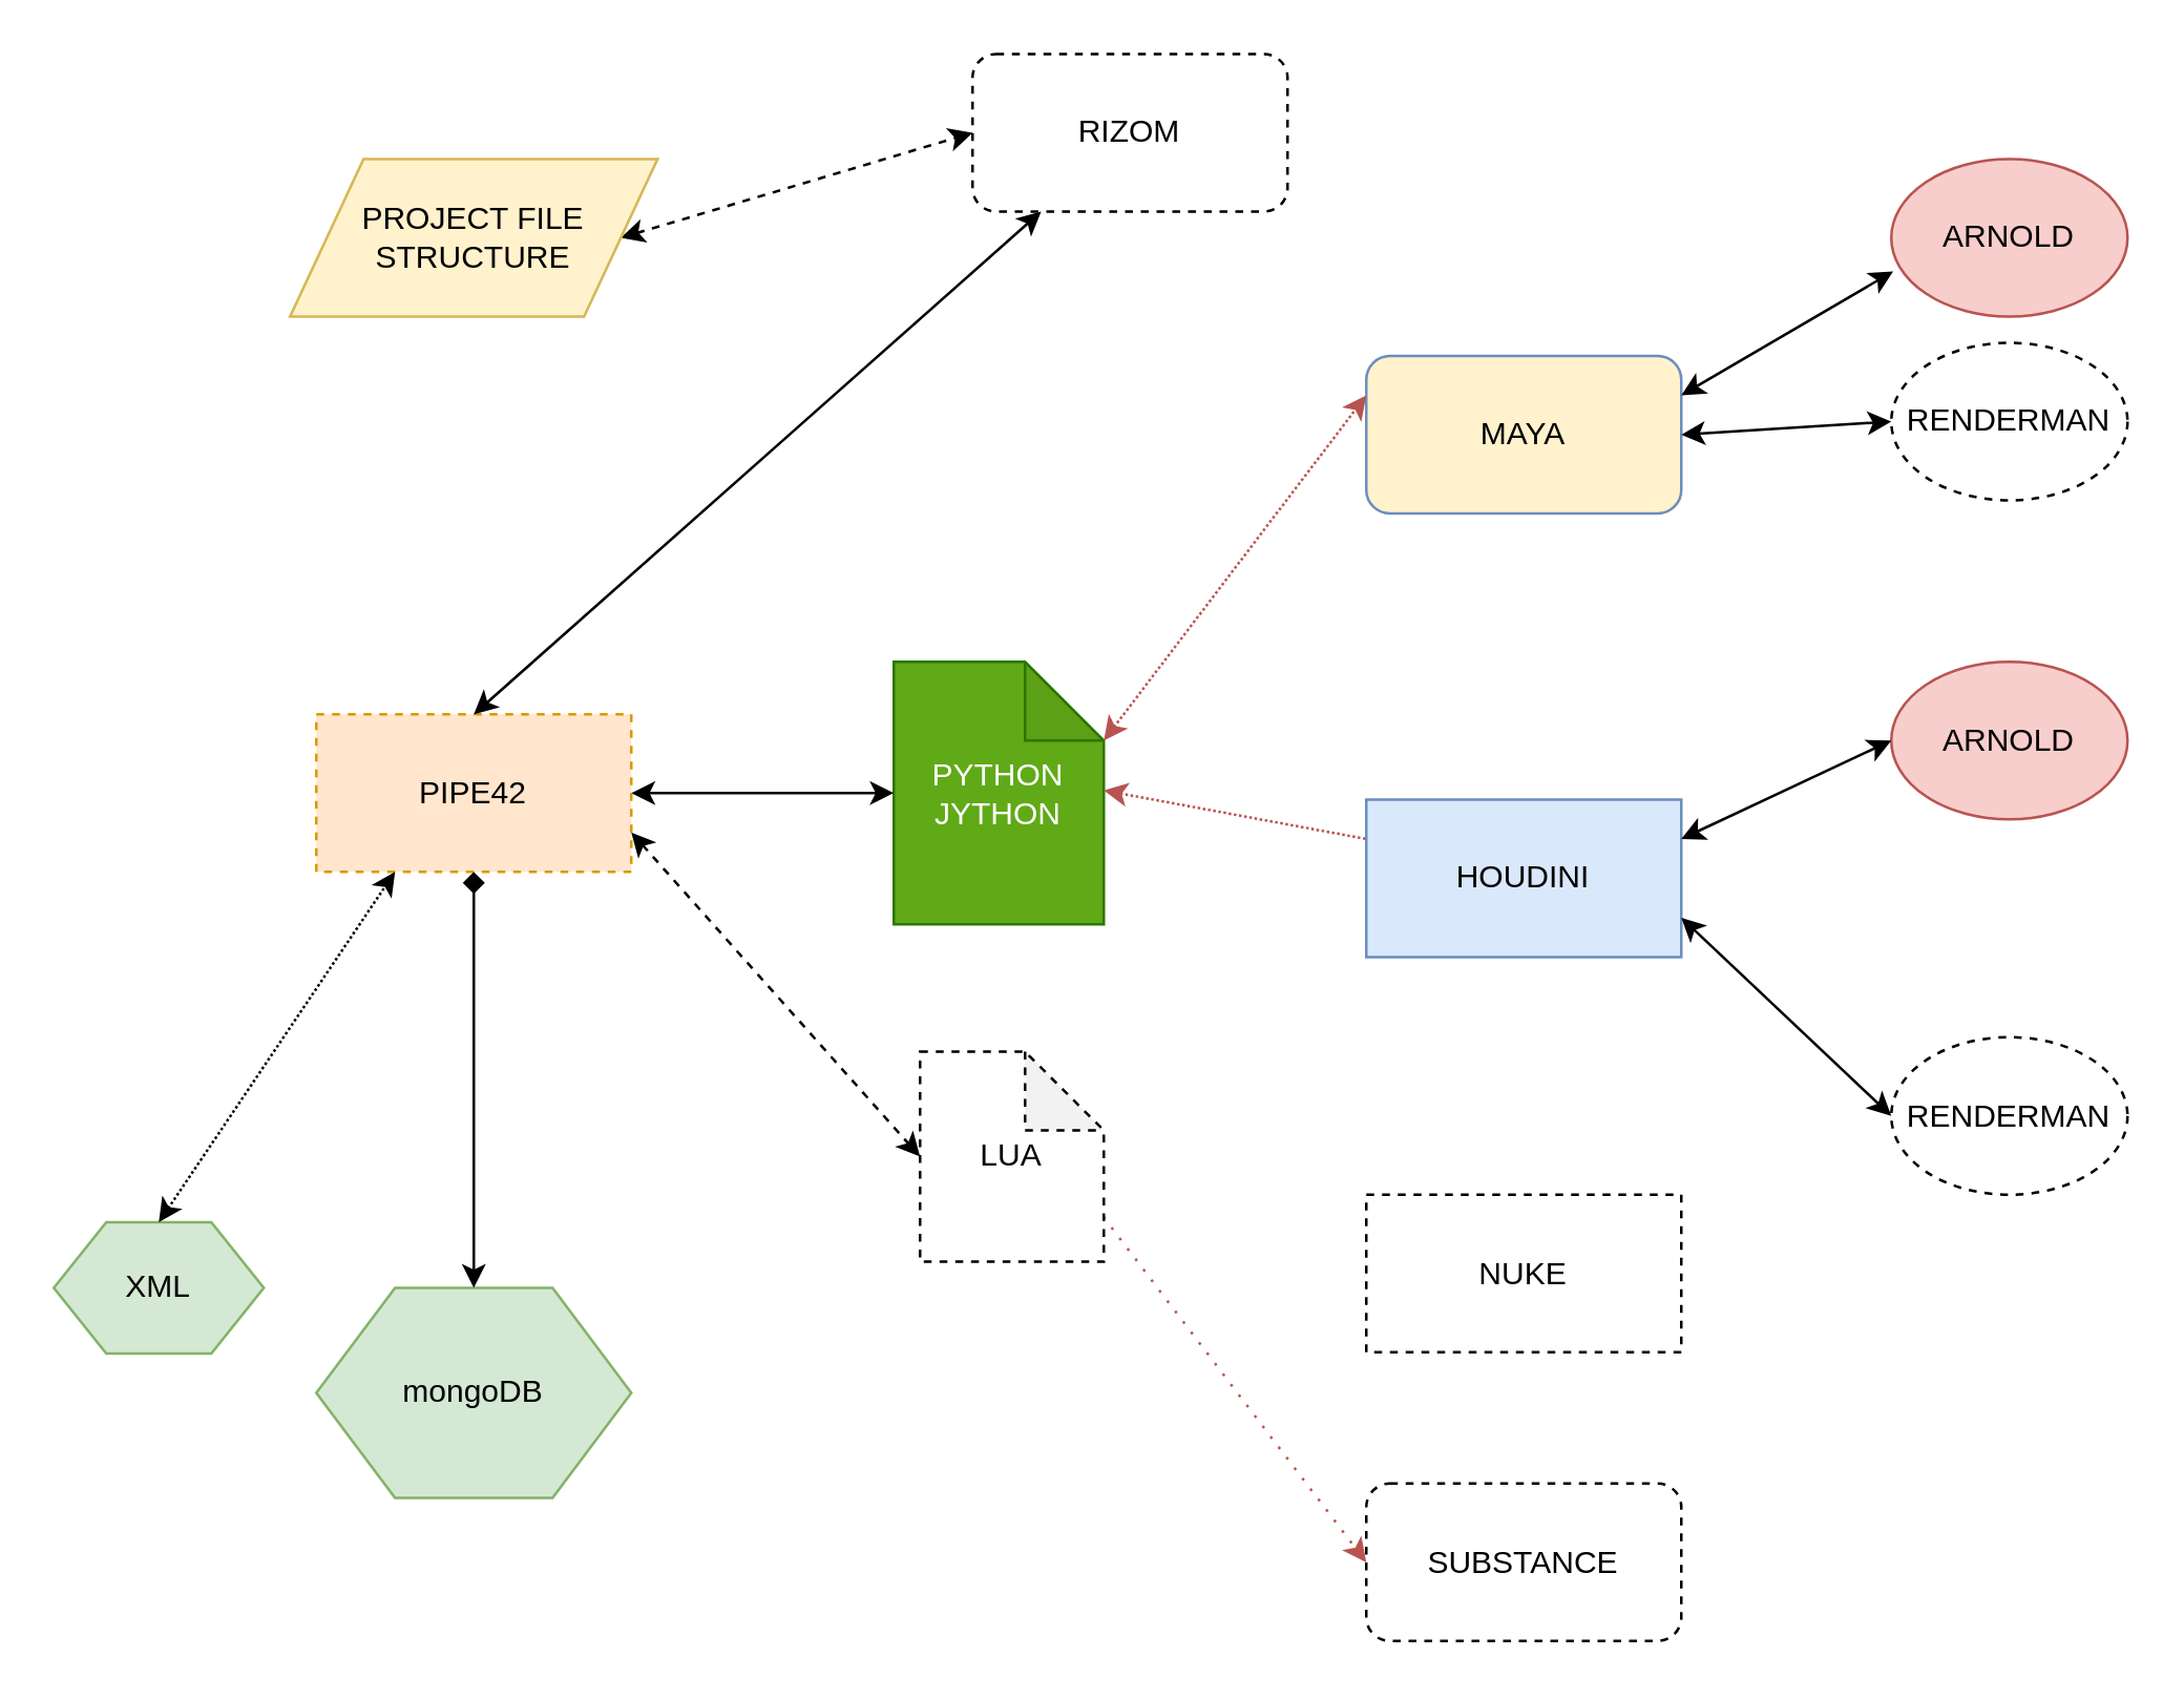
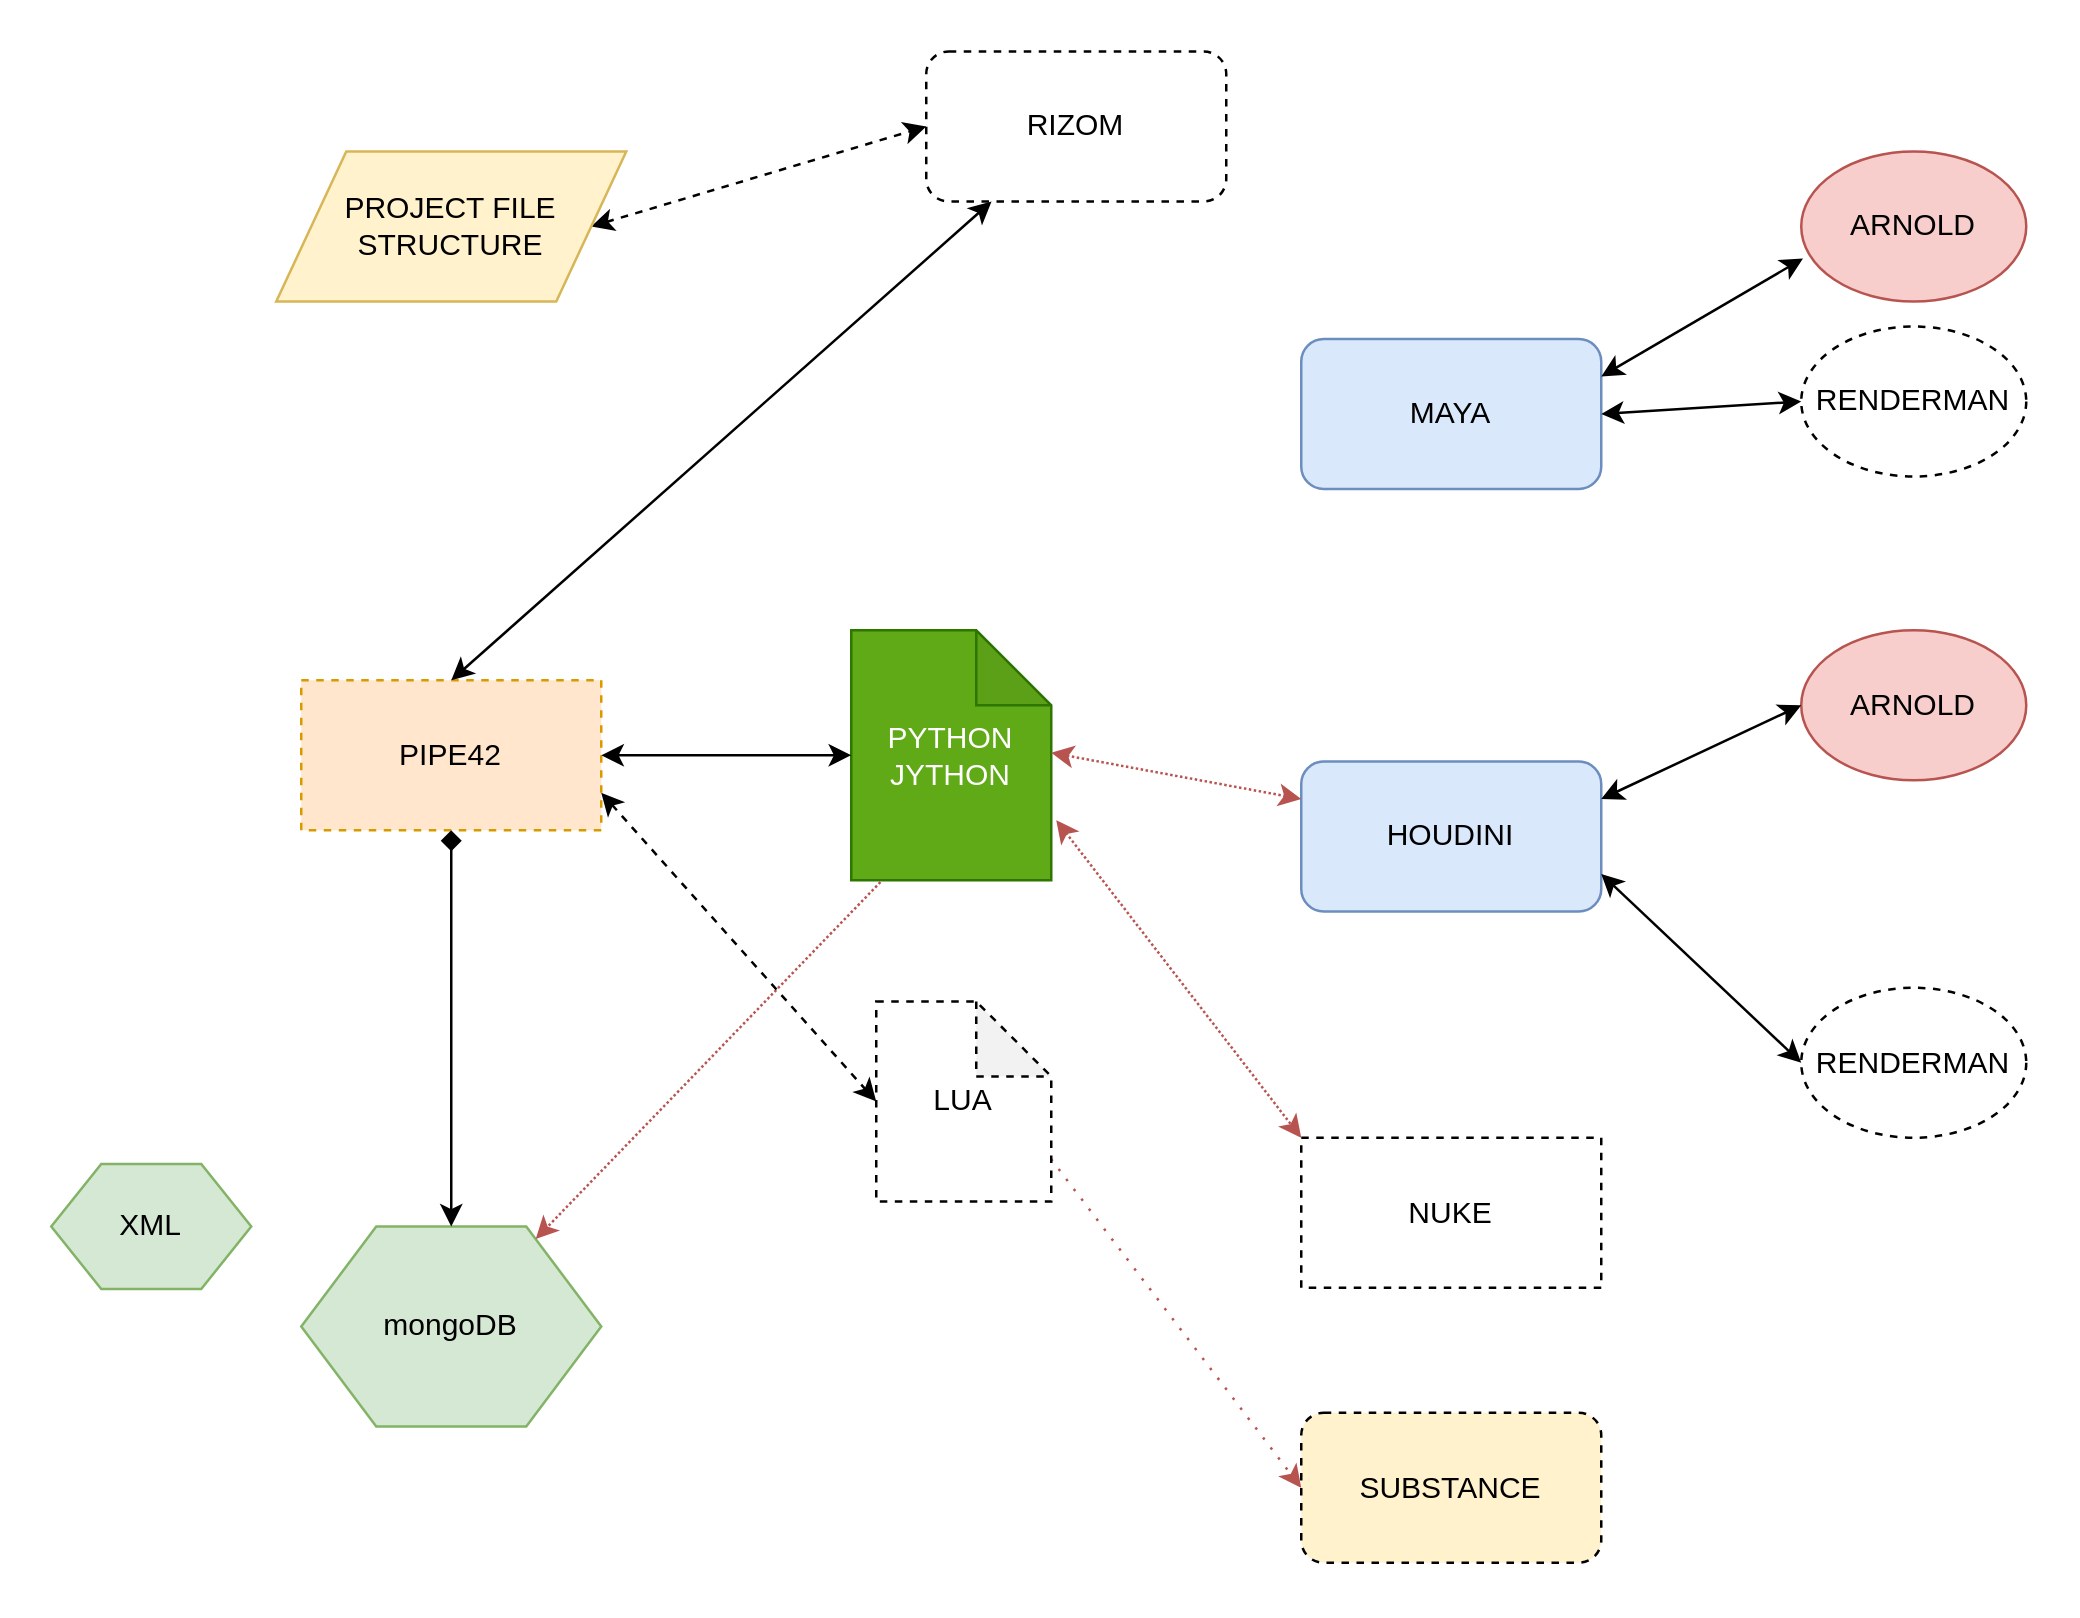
- <mxCell id="3" value="MAYA" style="rounded=1;whiteSpace=wrap;html=1;fillColor=#fff2cc;strokeColor=#6c8ebf;" vertex="1" parent="1"><mxGeometry x="520" y="135" width="120" height="60" as="geometry" /></mxCell>
+ <mxCell id="3" value="MAYA" style="rounded=1;whiteSpace=wrap;html=1;fillColor=#dae8fc;strokeColor=#6c8ebf;" vertex="1" parent="1"><mxGeometry x="520" y="135" width="120" height="60" as="geometry" /></mxCell>
- <mxCell id="22" value="" style="endArrow=classic;startArrow=classic;html=1;dashed=1;strokeColor=#b85450;fillColor=#f8cecc;dashPattern=1 1;entryX=0;entryY=0.25;entryDx=0;entryDy=0;exitX=0;exitY=0;exitDx=80;exitDy=30;exitPerimeter=0;" edge="1" parent="1" source="23" target="3"><mxGeometry width="50" height="50" relative="1" as="geometry"><mxPoint x="400" y="60" as="sourcePoint" /><mxPoint x="290" y="610" as="targetPoint" /></mxGeometry></mxCell>
+ <mxCell id="22" value="" style="endArrow=classic;startArrow=classic;html=1;dashed=1;strokeColor=#b85450;fillColor=#f8cecc;dashPattern=1 1;exitX=0;exitY=0;exitDx=80;exitDy=30;exitPerimeter=0;" edge="1" parent="1" source="23" target="18"><mxGeometry width="50" height="50" relative="1" as="geometry"><mxPoint x="400" y="60" as="sourcePoint" /><mxPoint x="290" y="610" as="targetPoint" /></mxGeometry></mxCell>
- <mxCell id="24" value="" style="endArrow=none;startArrow=classic;html=1;dashed=1;strokeColor=#b85450;fillColor=#f8cecc;dashPattern=1 1;entryX=0;entryY=0.25;entryDx=0;entryDy=0;exitX=1;exitY=0.49;exitDx=0;exitDy=0;exitPerimeter=0;" edge="1" parent="1" source="23" target="4"><mxGeometry width="50" height="50" relative="1" as="geometry"><mxPoint x="280" y="105" as="sourcePoint" /><mxPoint x="510" y="190" as="targetPoint" /></mxGeometry></mxCell>
+ <mxCell id="24" value="" style="endArrow=classic;startArrow=classic;html=1;dashed=1;strokeColor=#b85450;fillColor=#f8cecc;dashPattern=1 1;entryX=0;entryY=0.25;entryDx=0;entryDy=0;exitX=1;exitY=0.49;exitDx=0;exitDy=0;exitPerimeter=0;" edge="1" parent="1" source="23" target="4"><mxGeometry width="50" height="50" relative="1" as="geometry"><mxPoint x="280" y="105" as="sourcePoint" /><mxPoint x="510" y="190" as="targetPoint" /></mxGeometry></mxCell>
- <mxCell id="4" value="HOUDINI" style="whiteSpace=wrap;html=1;fillColor=#dae8fc;strokeColor=#6c8ebf;rounded=0;" vertex="1" parent="1"><mxGeometry x="520" y="304" width="120" height="60" as="geometry" /></mxCell>
+ <mxCell id="4" value="HOUDINI" style="rounded=1;whiteSpace=wrap;html=1;fillColor=#dae8fc;strokeColor=#6c8ebf;" vertex="1" parent="1"><mxGeometry x="520" y="304" width="120" height="60" as="geometry" /></mxCell>
+ <mxCell id="26" value="" style="endArrow=classic;startArrow=classic;html=1;dashed=1;strokeColor=#b85450;fillColor=#f8cecc;dashPattern=1 1;entryX=0;entryY=0;entryDx=0;entryDy=0;exitX=1.025;exitY=0.76;exitDx=0;exitDy=0;exitPerimeter=0;entryPerimeter=0;" edge="1" parent="1" source="23" target="5"><mxGeometry width="50" height="50" relative="1" as="geometry"><mxPoint x="380" y="109" as="sourcePoint" /><mxPoint x="510" y="317.5" as="targetPoint" /></mxGeometry></mxCell>
- <mxCell id="30" value="" style="endArrow=classic;startArrow=classic;html=1;dashed=1;strokeColor=#000000;fillColor=#f8cecc;dashPattern=1 1;exitX=0.5;exitY=0;exitDx=0;exitDy=0;entryX=0.25;entryY=1;entryDx=0;entryDy=0;" edge="1" parent="1" source="29" target="2"><mxGeometry width="50" height="50" relative="1" as="geometry"><mxPoint x="-30" y="265.5" as="sourcePoint" /><mxPoint x="150" y="266" as="targetPoint" /></mxGeometry></mxCell>
- <mxCell id="6" value="SUBSTANCE" style="rounded=1;whiteSpace=wrap;html=1;dashed=1;" vertex="1" parent="1"><mxGeometry x="520" y="564.5" width="120" height="60" as="geometry" /></mxCell>
+ <mxCell id="6" value="SUBSTANCE" style="rounded=1;whiteSpace=wrap;html=1;dashed=1;fillColor=#fff2cc;" vertex="1" parent="1"><mxGeometry x="520" y="564.5" width="120" height="60" as="geometry" /></mxCell>
